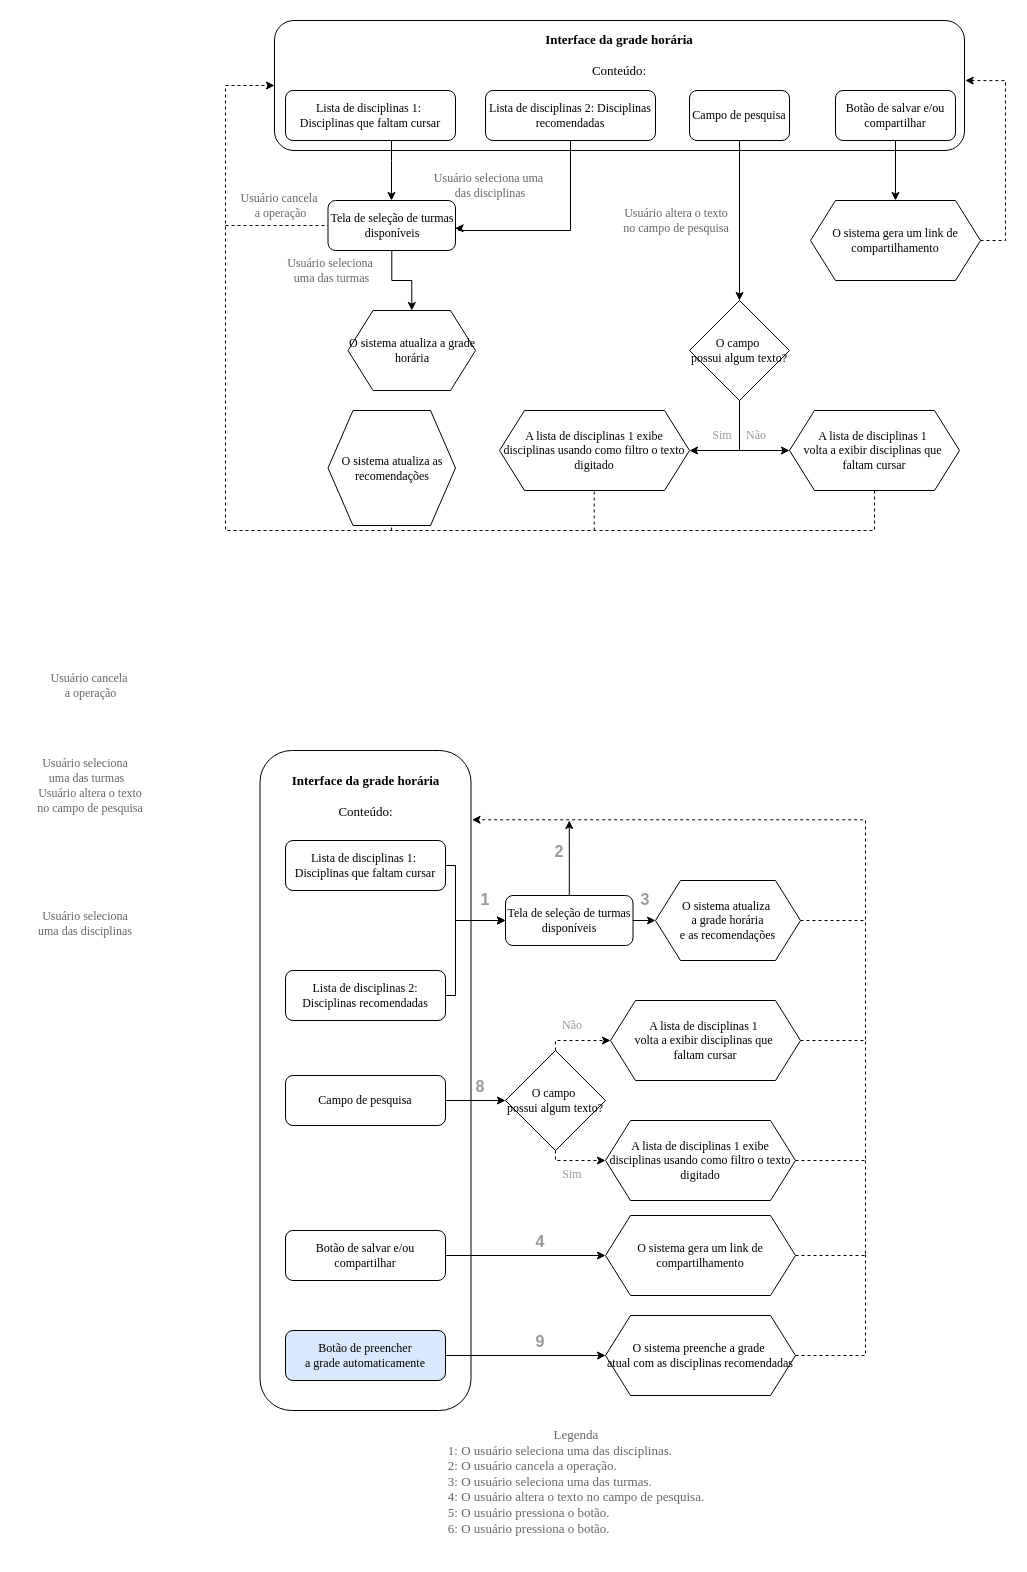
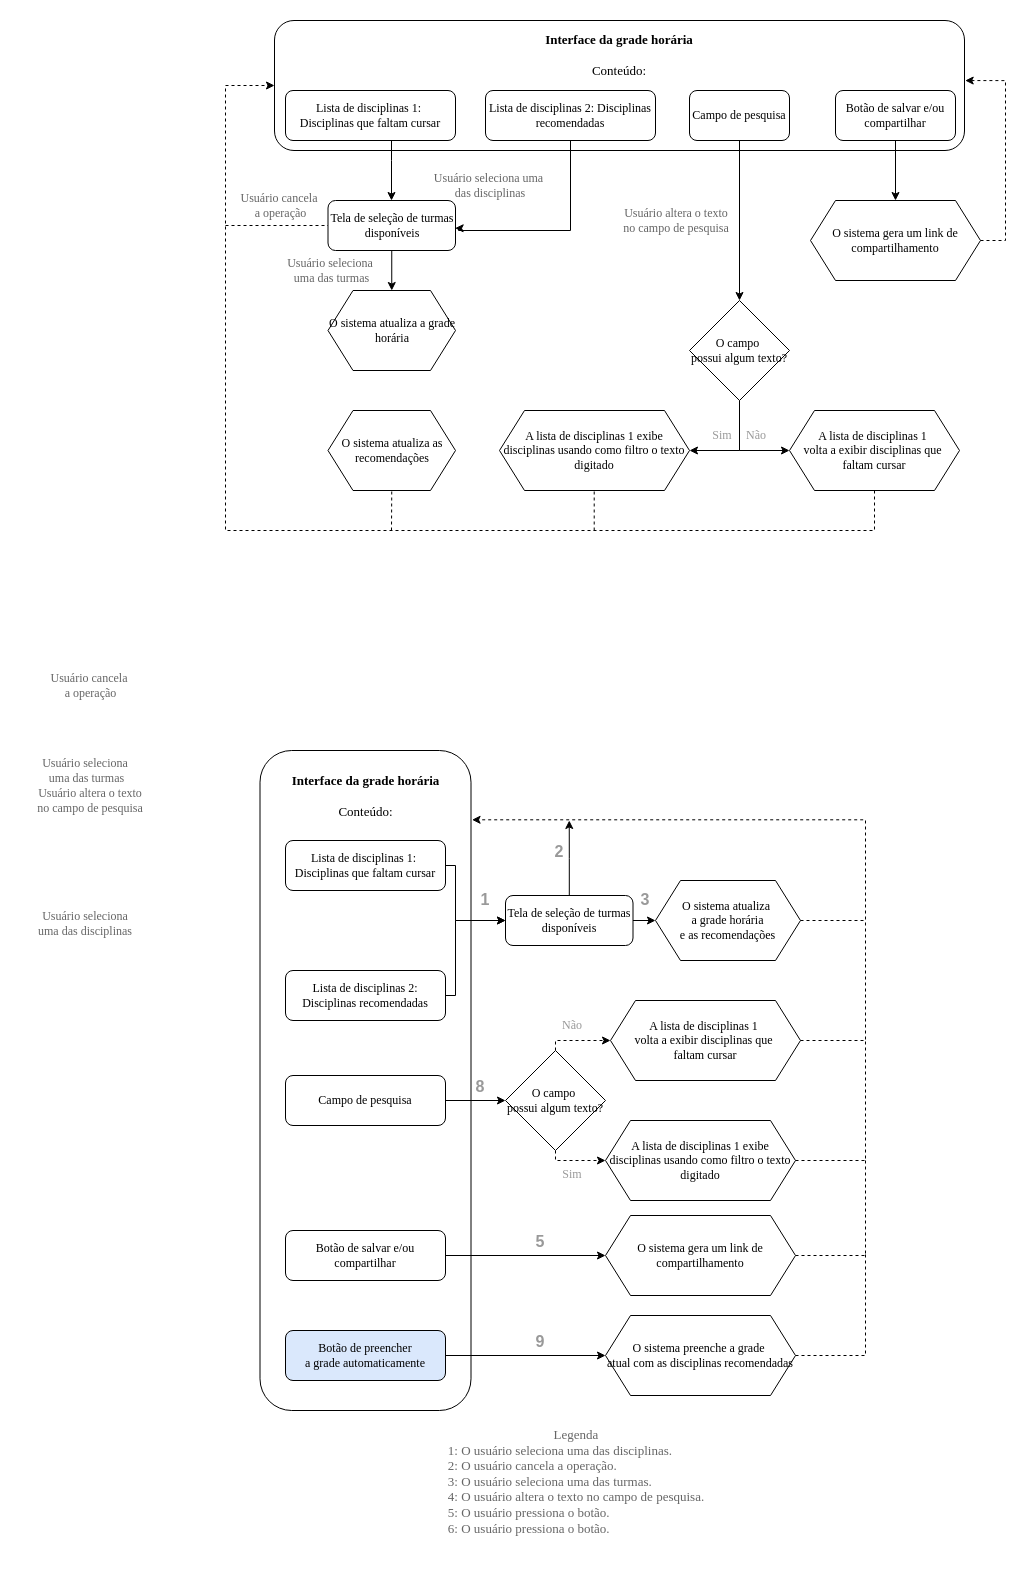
- <mxCell id="13" value="O sistema atualiza a grade horária" style="shape=hexagon;perimeter=hexagonPerimeter2;whiteSpace=wrap;html=1;fixedSize=1;size=25;fontFamily=Georgia;" parent="1" vertex="1"><mxGeometry x="347.5" y="310" width="127.5" height="80" as="geometry" /></mxCell>
+ <mxCell id="13" value="O sistema atualiza a grade horária" style="shape=hexagon;perimeter=hexagonPerimeter2;whiteSpace=wrap;html=1;fixedSize=1;size=25;fontFamily=Georgia;" parent="1" vertex="1"><mxGeometry x="327.5" y="290" width="127.5" height="80" as="geometry" /></mxCell>
- <mxCell id="14" value="O sistema atualiza as recomendações" style="shape=hexagon;perimeter=hexagonPerimeter2;whiteSpace=wrap;html=1;fixedSize=1;size=25;fontFamily=Georgia;" parent="1" vertex="1"><mxGeometry x="327.5" y="410" width="127.5" height="115" as="geometry" /></mxCell>
+ <mxCell id="14" value="O sistema atualiza as recomendações" style="shape=hexagon;perimeter=hexagonPerimeter2;whiteSpace=wrap;html=1;fixedSize=1;size=25;fontFamily=Georgia;" parent="1" vertex="1"><mxGeometry x="327.5" y="410" width="127.5" height="80" as="geometry" /></mxCell>
- <mxCell id="70" value="&lt;font size=&quot;1&quot;&gt;&lt;b&gt;&lt;font style=&quot;font-size: 16px;&quot;&gt;4&lt;/font&gt;&lt;/b&gt;&lt;/font&gt;" style="text;html=1;strokeColor=none;fillColor=none;align=center;verticalAlign=middle;whiteSpace=wrap;rounded=0;fontColor=#999999;" vertex="1" parent="1"><mxGeometry x="535" y="1230" width="10" height="22.5" as="geometry" /></mxCell>
+ <mxCell id="70" value="&lt;font size=&quot;1&quot;&gt;&lt;b&gt;&lt;font style=&quot;font-size: 16px;&quot;&gt;5&lt;/font&gt;&lt;/b&gt;&lt;/font&gt;" style="text;html=1;strokeColor=none;fillColor=none;align=center;verticalAlign=middle;whiteSpace=wrap;rounded=0;fontColor=#999999;" vertex="1" parent="1"><mxGeometry x="535" y="1230" width="10" height="22.5" as="geometry" /></mxCell>
